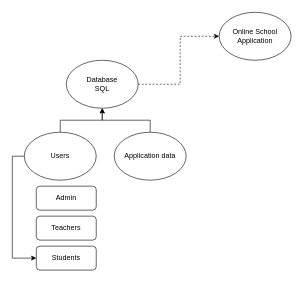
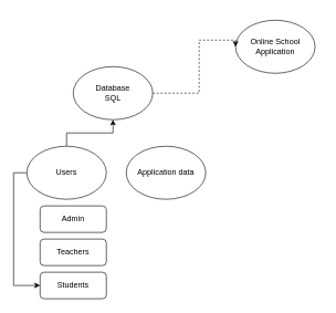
- <mxCell id="2" value="Online School Application" style="ellipse;whiteSpace=wrap;html=1;" vertex="1" parent="1"><mxGeometry x="365" y="20" width="120" height="80" as="geometry" /></mxCell>
+ <mxCell id="2" value="Online School Application" style="ellipse;whiteSpace=wrap;html=1;" vertex="1" parent="1"><mxGeometry x="355" y="30" width="120" height="80" as="geometry" /></mxCell>
- <mxCell id="8" style="edgeStyle=orthogonalEdgeStyle;rounded=0;orthogonalLoop=1;jettySize=auto;html=1;entryX=0.5;entryY=1;entryDx=0;entryDy=0;" edge="1" parent="1" source="9" target="4"><mxGeometry relative="1" as="geometry" /></mxCell>
